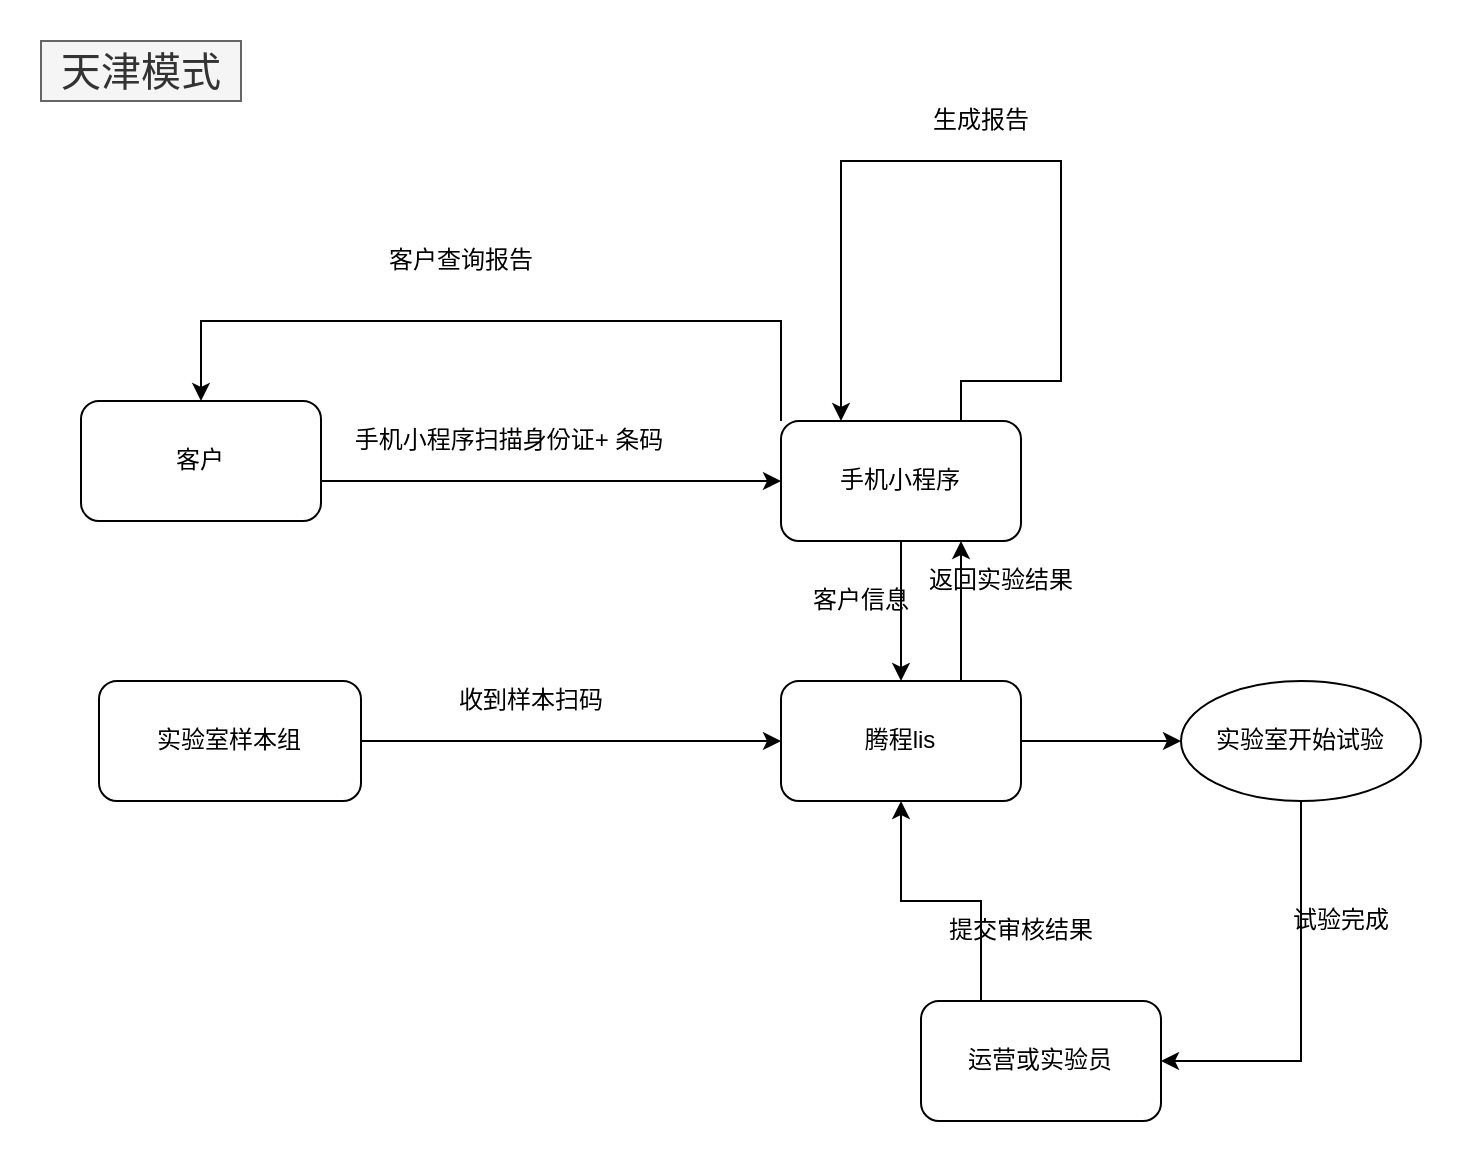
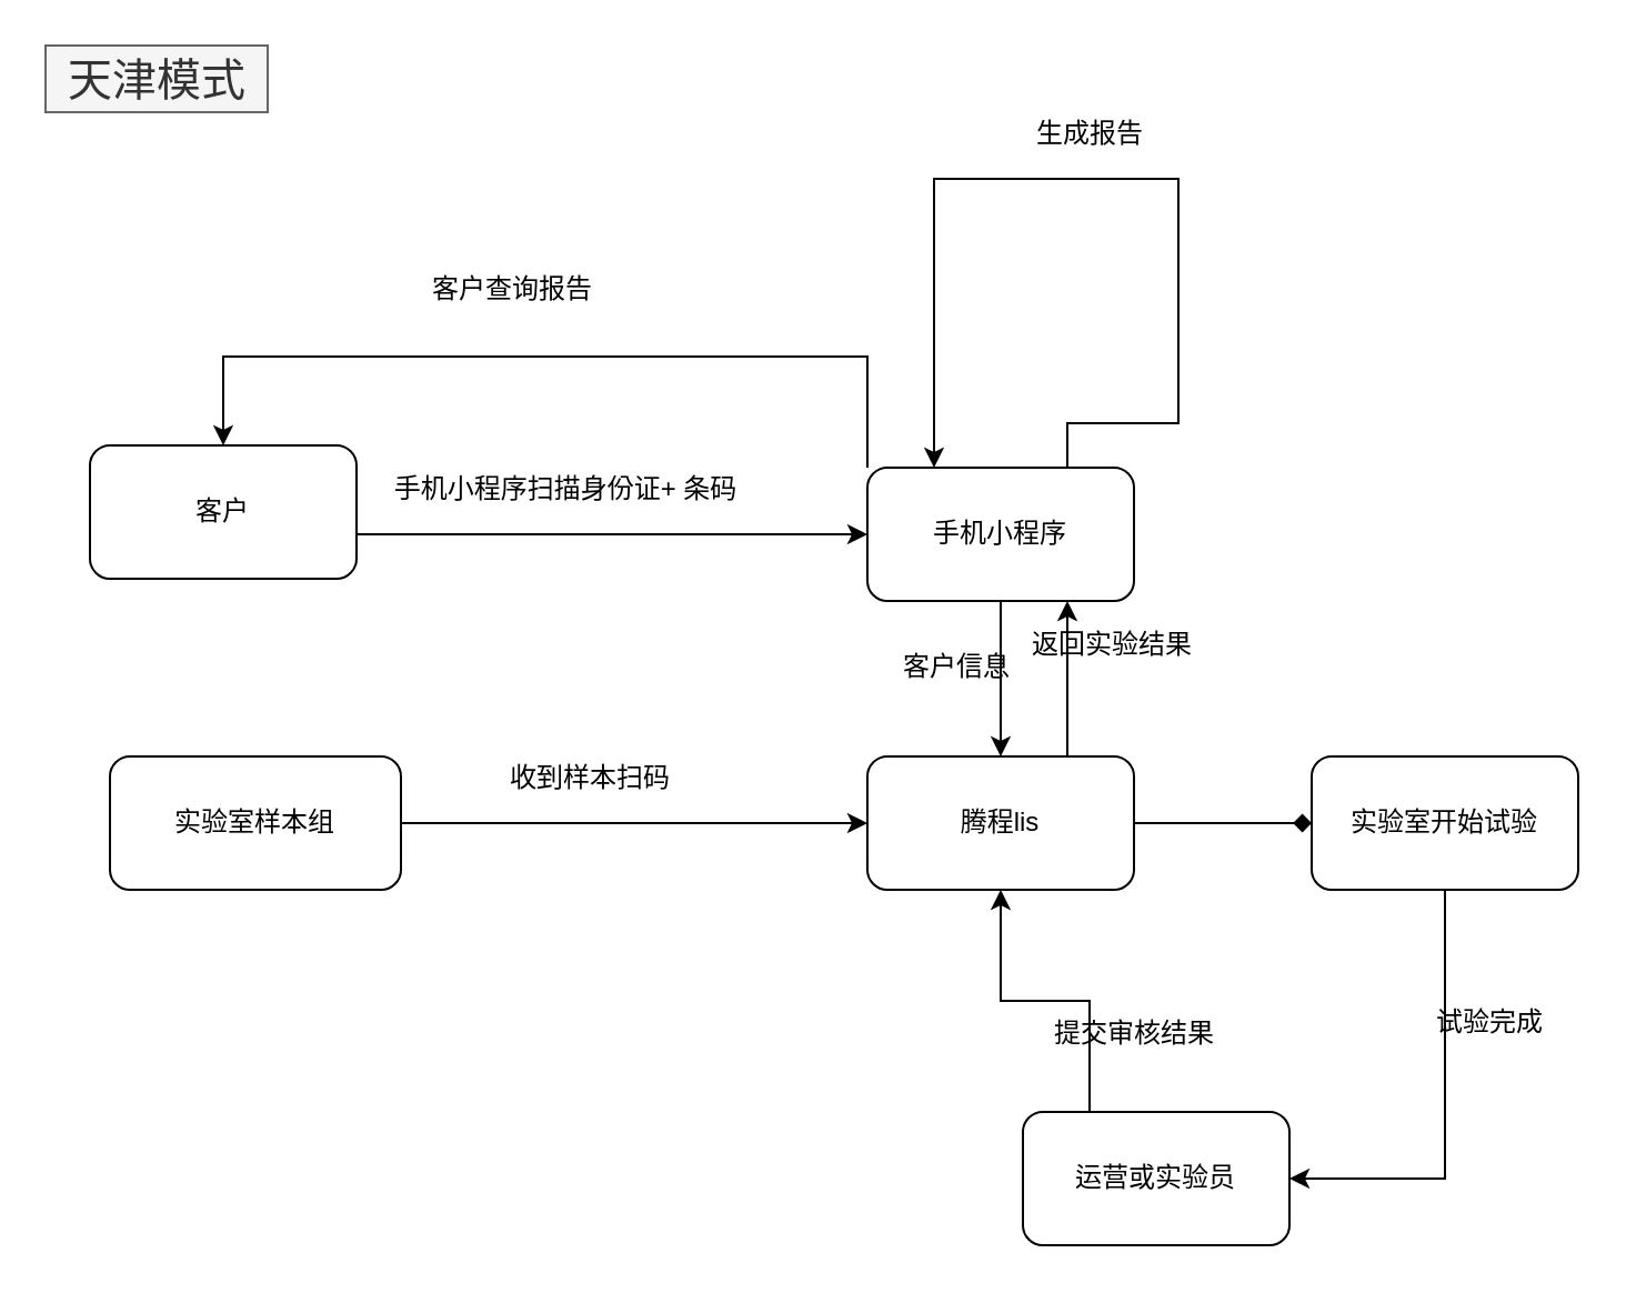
- <mxCell id="8" value="" style="edgeStyle=orthogonalEdgeStyle;rounded=0;orthogonalLoop=1;jettySize=auto;html=1;" edge="1" parent="1" source="10" target="16"><mxGeometry relative="1" as="geometry" /></mxCell>
+ <mxCell id="8" value="" style="edgeStyle=orthogonalEdgeStyle;rounded=0;orthogonalLoop=1;jettySize=auto;html=1;endArrow=diamond;" edge="1" parent="1" source="10" target="16"><mxGeometry relative="1" as="geometry" /></mxCell>
- <mxCell id="16" value="实验室开始试验" style="ellipse;whiteSpace=wrap;html=1;" vertex="1" parent="1"><mxGeometry x="590" y="340" width="120" height="60" as="geometry" /></mxCell>
+ <mxCell id="16" value="实验室开始试验" style="whiteSpace=wrap;html=1;rounded=1;" vertex="1" parent="1"><mxGeometry x="590" y="340" width="120" height="60" as="geometry" /></mxCell>
